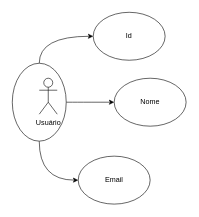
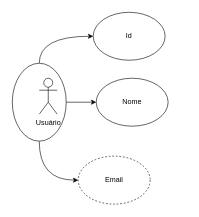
- <mxCell id="8" value="Nome" style="ellipse;whiteSpace=wrap;html=1;" parent="1" vertex="1"><mxGeometry x="190" y="130" width="120" height="80" as="geometry" /></mxCell>
+ <mxCell id="8" value="Nome" style="ellipse;whiteSpace=wrap;html=1;" parent="1" vertex="1"><mxGeometry x="160" y="130" width="120" height="80" as="geometry" /></mxCell>
- <mxCell id="9" value="Email" style="ellipse;whiteSpace=wrap;html=1;" parent="1" vertex="1"><mxGeometry x="130" y="260" width="120" height="80" as="geometry" /></mxCell>
+ <mxCell id="9" value="Email" style="ellipse;whiteSpace=wrap;html=1;dashed=1;" parent="1" vertex="1"><mxGeometry x="130" y="260" width="120" height="80" as="geometry" /></mxCell>
